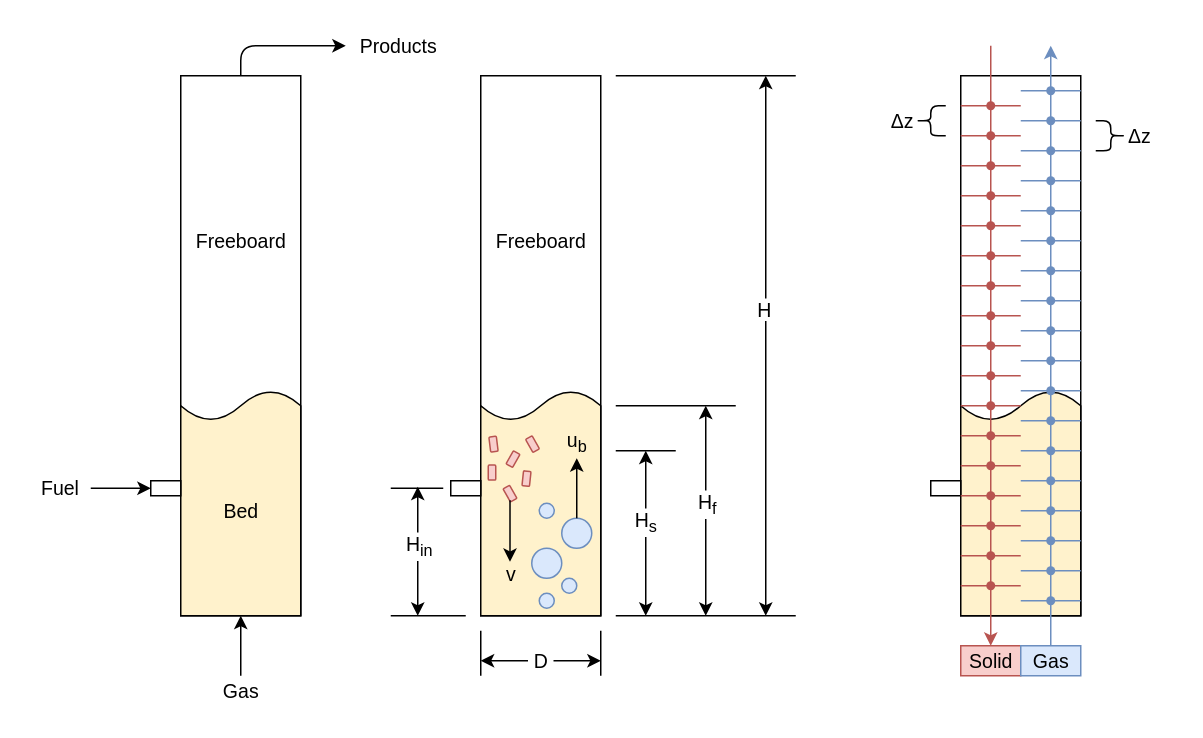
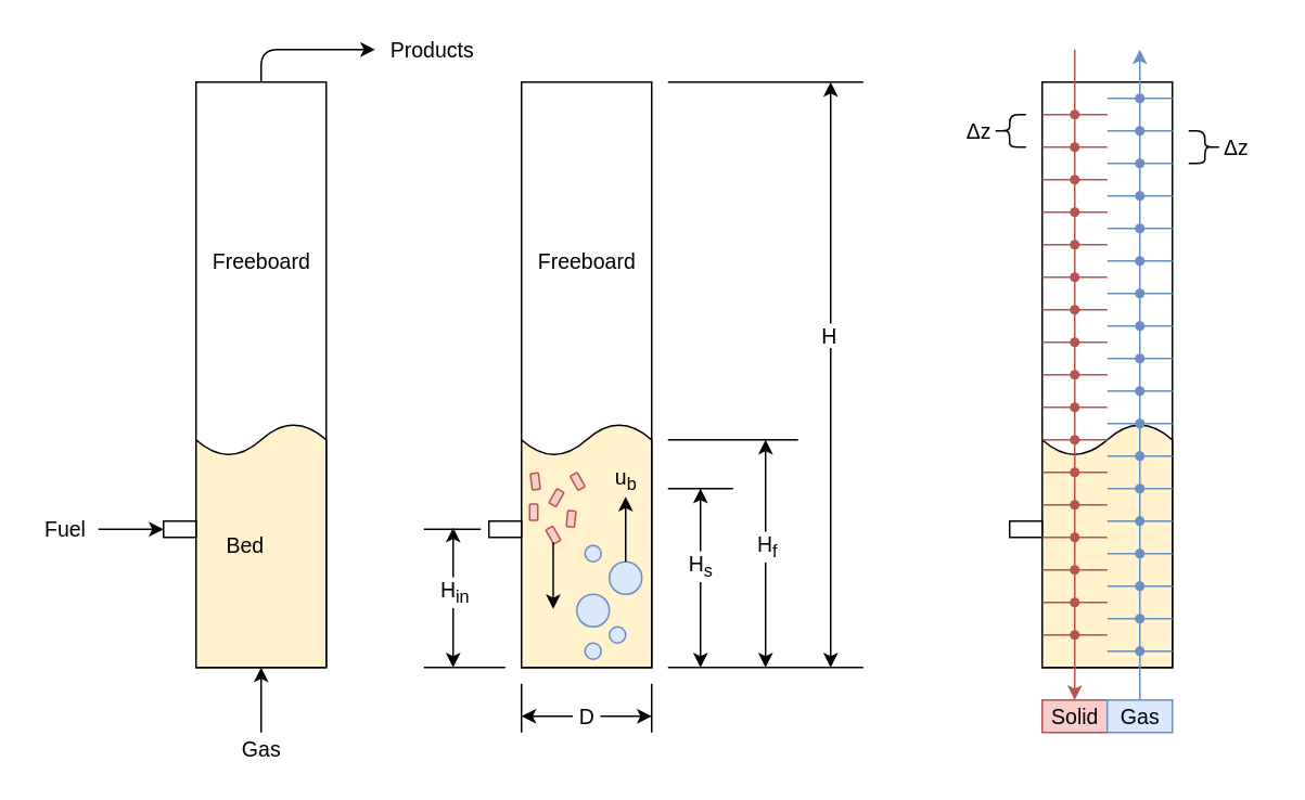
- <mxCell id="31" value="Bed" style="text;html=1;align=center;verticalAlign=middle;resizable=0;points=[];autosize=1;strokeColor=none;fontSize=13;" vertex="1" parent="1"><mxGeometry x="140" y="330" width="40" height="20" as="geometry" /></mxCell>
+ <mxCell id="31" value="Bed" style="text;html=1;align=center;verticalAlign=middle;resizable=0;points=[];autosize=1;strokeColor=none;fontSize=13;" vertex="1" parent="1"><mxGeometry x="130" y="325" width="40" height="20" as="geometry" /></mxCell>
- <mxCell id="49" value="v" style="text;html=1;align=center;verticalAlign=middle;resizable=0;points=[];autosize=1;strokeColor=none;fontSize=13;" vertex="1" parent="42"><mxGeometry x="4.5" y="82.08" width="20" height="20" as="geometry" /></mxCell>
